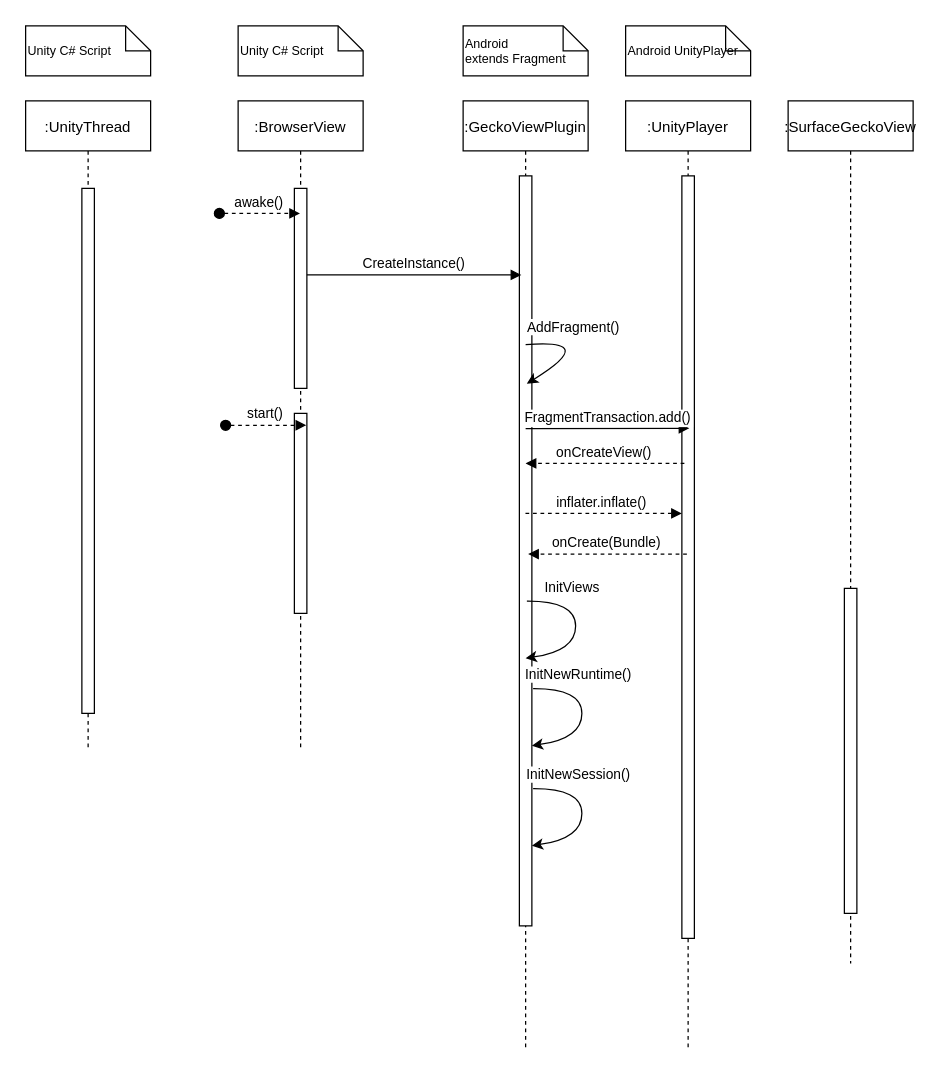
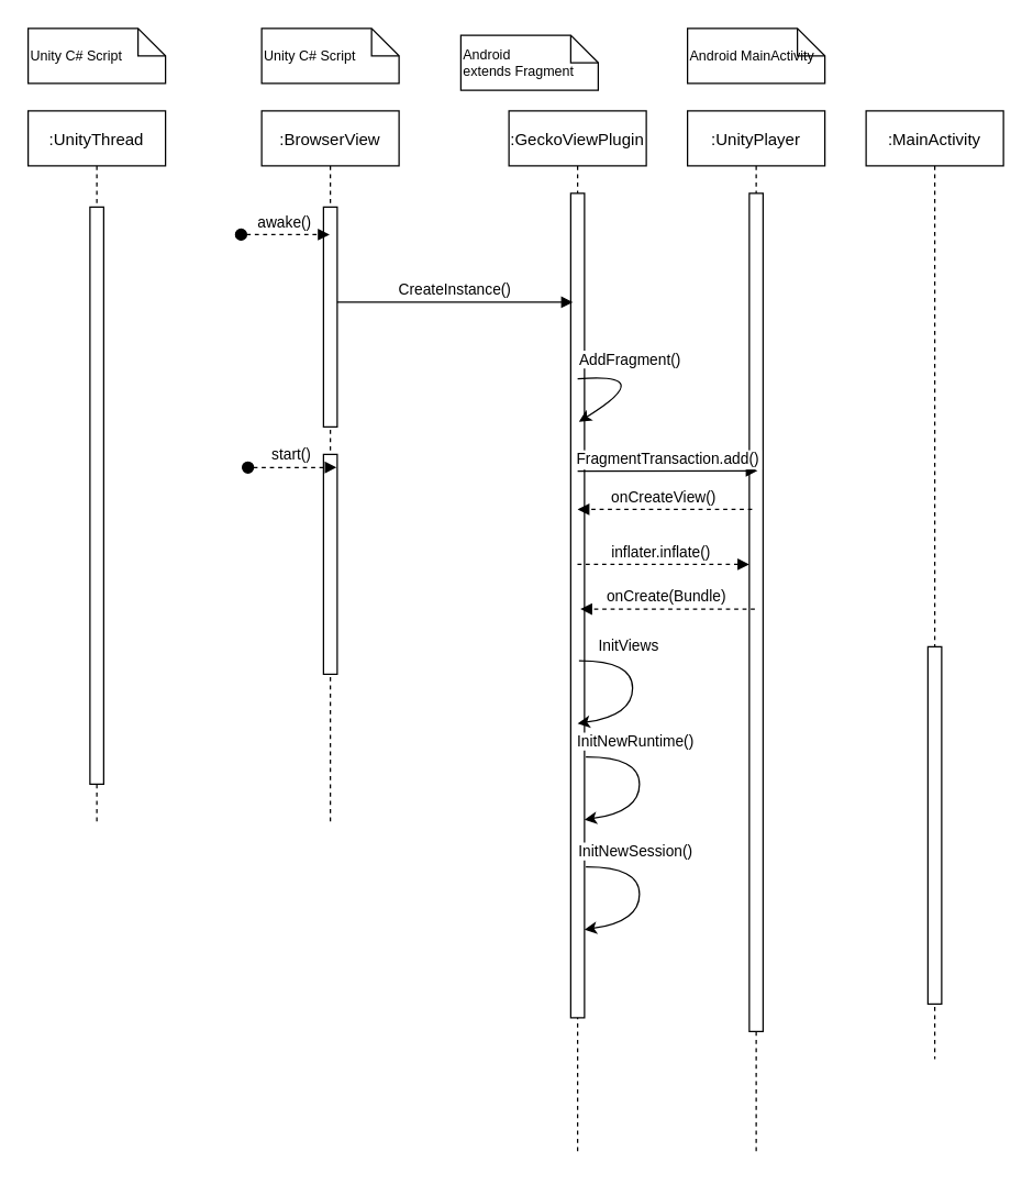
- <mxCell id="19" value="Android&lt;br&gt;extends Fragment" style="shape=note;size=20;whiteSpace=wrap;html=1;align=left;fontSize=10;" parent="1" vertex="1"><mxGeometry x="370" y="20" width="100" height="40" as="geometry" /></mxCell>
+ <mxCell id="19" value="Android&lt;br&gt;extends Fragment" style="shape=note;size=20;whiteSpace=wrap;html=1;align=left;fontSize=10;" parent="1" vertex="1"><mxGeometry x="335" y="25" width="100" height="40" as="geometry" /></mxCell>
- <mxCell id="25" value="Android UnityPlayer" style="shape=note;size=20;whiteSpace=wrap;html=1;align=left;fontSize=10;" vertex="1" parent="1"><mxGeometry x="500" y="20" width="100" height="40" as="geometry" /></mxCell>
+ <mxCell id="25" value="Android MainActivity" style="shape=note;size=20;whiteSpace=wrap;html=1;align=left;fontSize=10;" vertex="1" parent="1"><mxGeometry x="500" y="20" width="100" height="40" as="geometry" /></mxCell>
- <mxCell id="14" value=":SurfaceGeckoView" style="shape=umlLifeline;perimeter=lifelinePerimeter;container=1;collapsible=0;recursiveResize=0;rounded=0;shadow=0;strokeWidth=1;" parent="1" vertex="1"><mxGeometry x="630" y="80" width="100" height="690" as="geometry" /></mxCell>
+ <mxCell id="14" value=":MainActivity" style="shape=umlLifeline;perimeter=lifelinePerimeter;container=1;collapsible=0;recursiveResize=0;rounded=0;shadow=0;strokeWidth=1;" parent="1" vertex="1"><mxGeometry x="630" y="80" width="100" height="690" as="geometry" /></mxCell>
